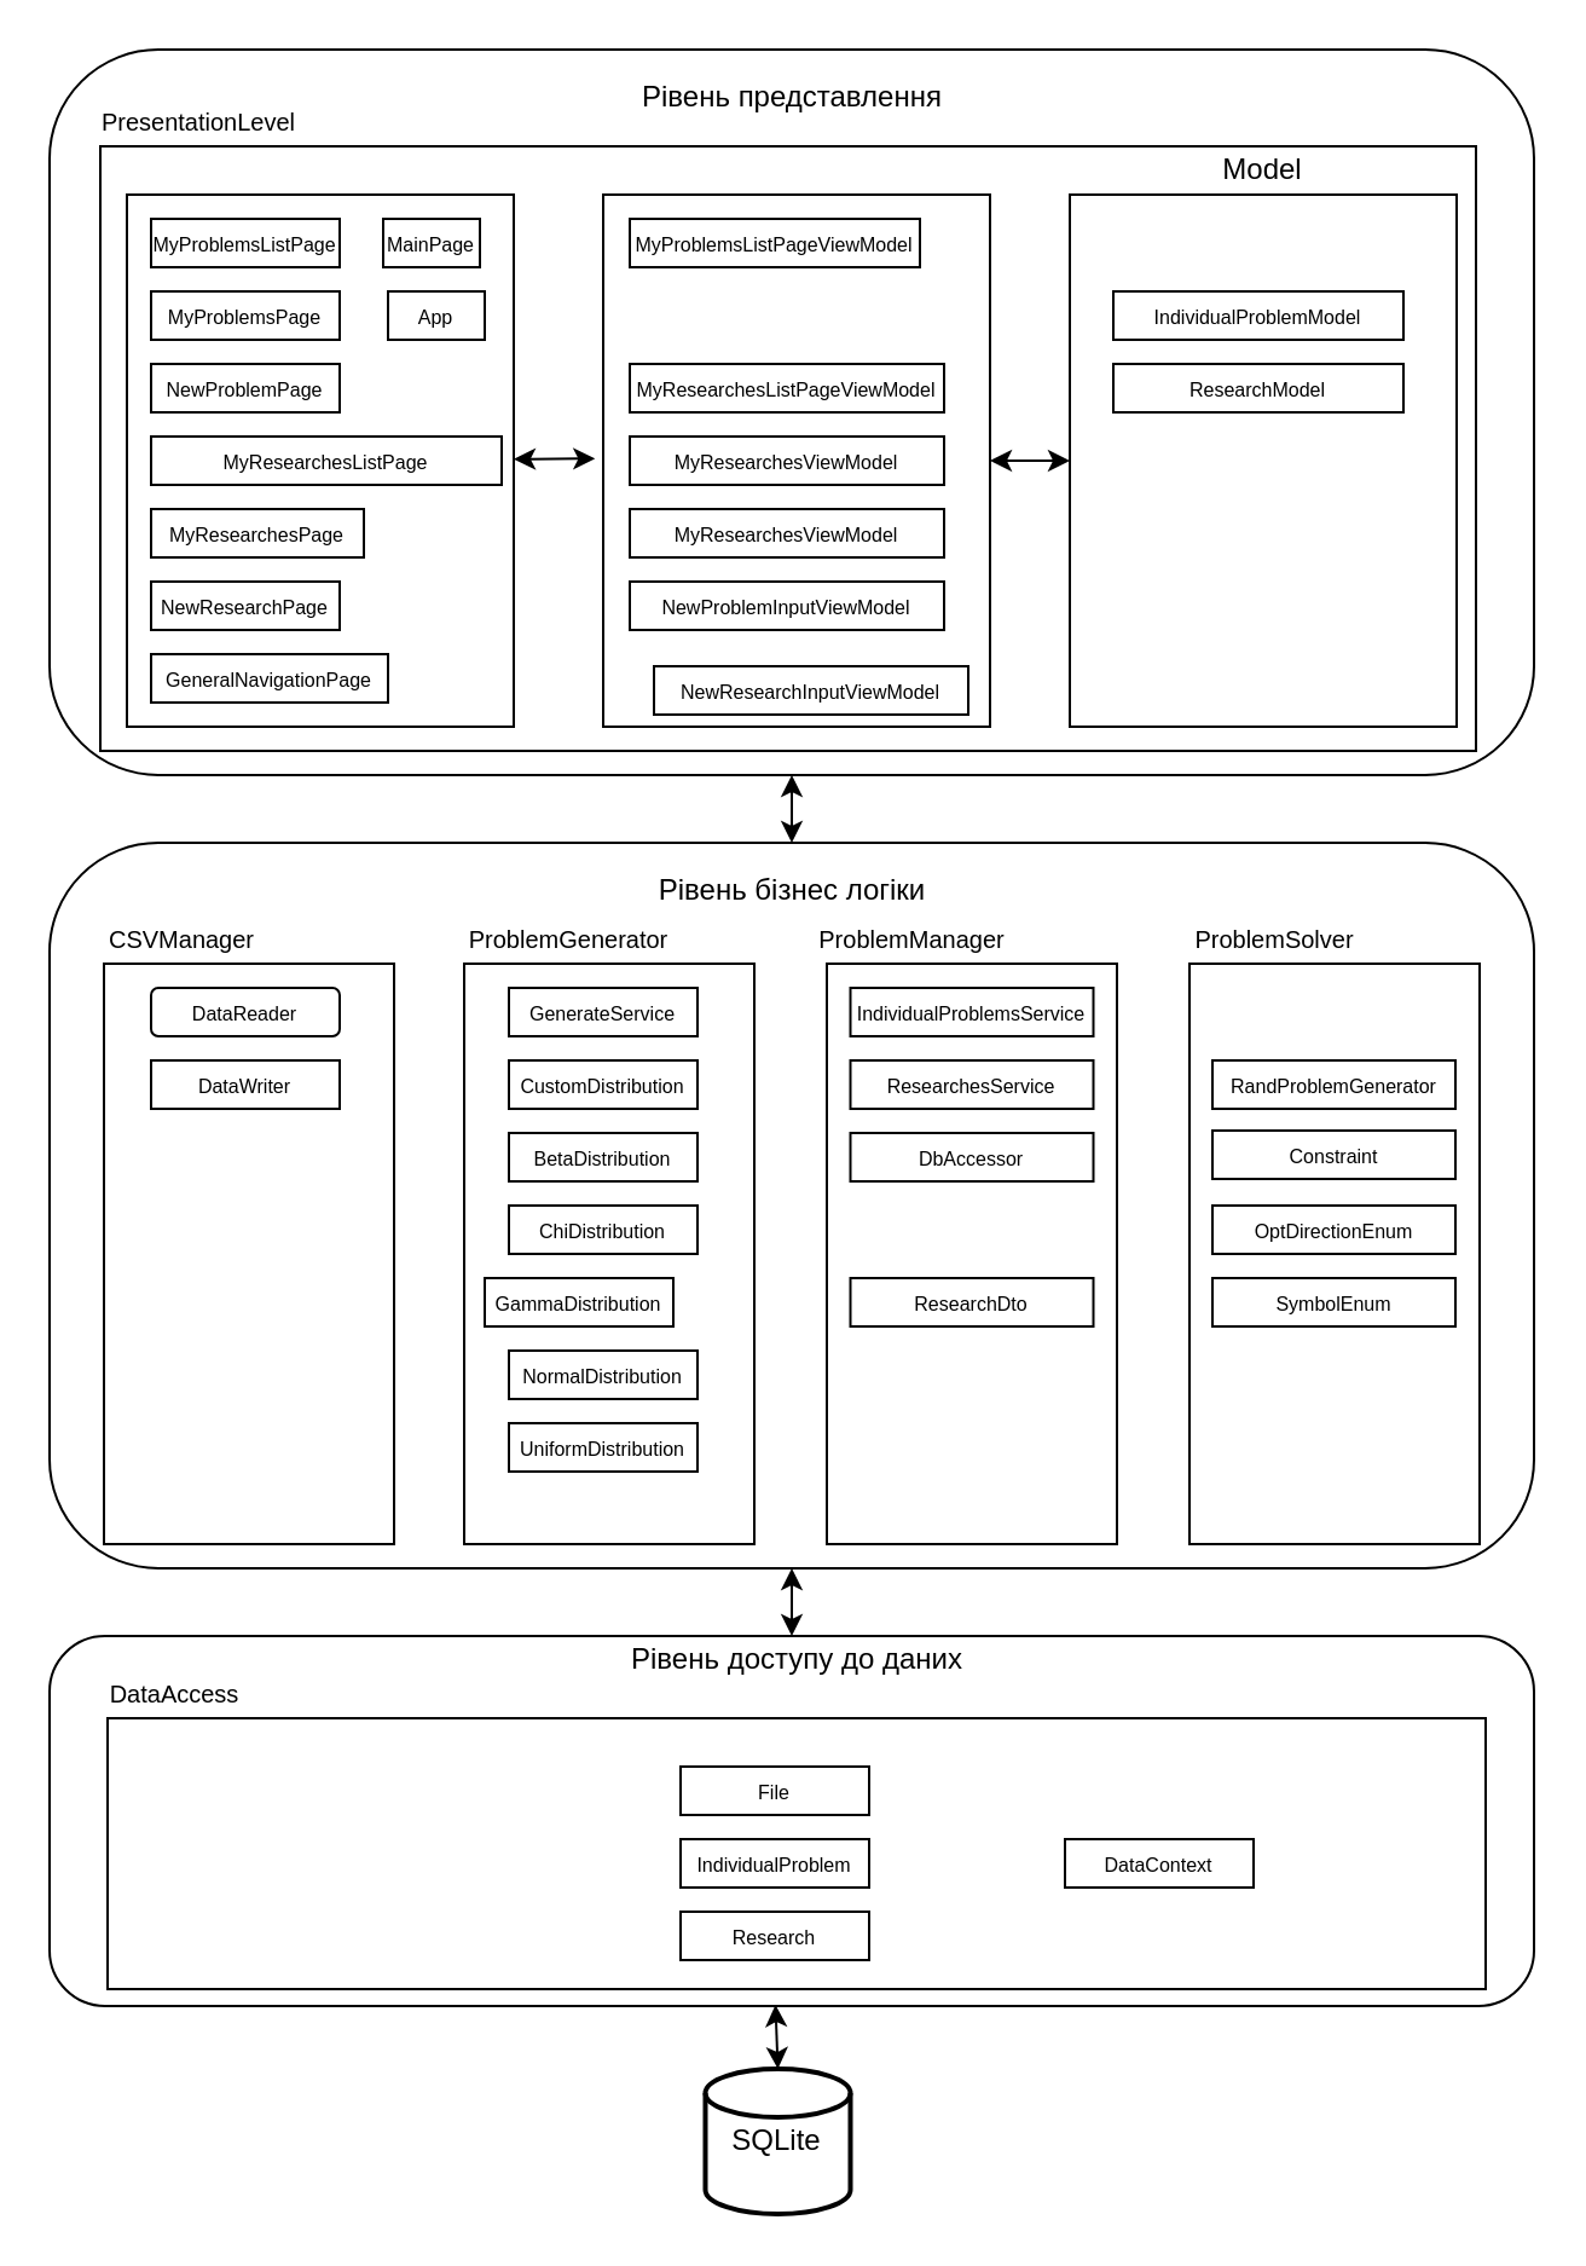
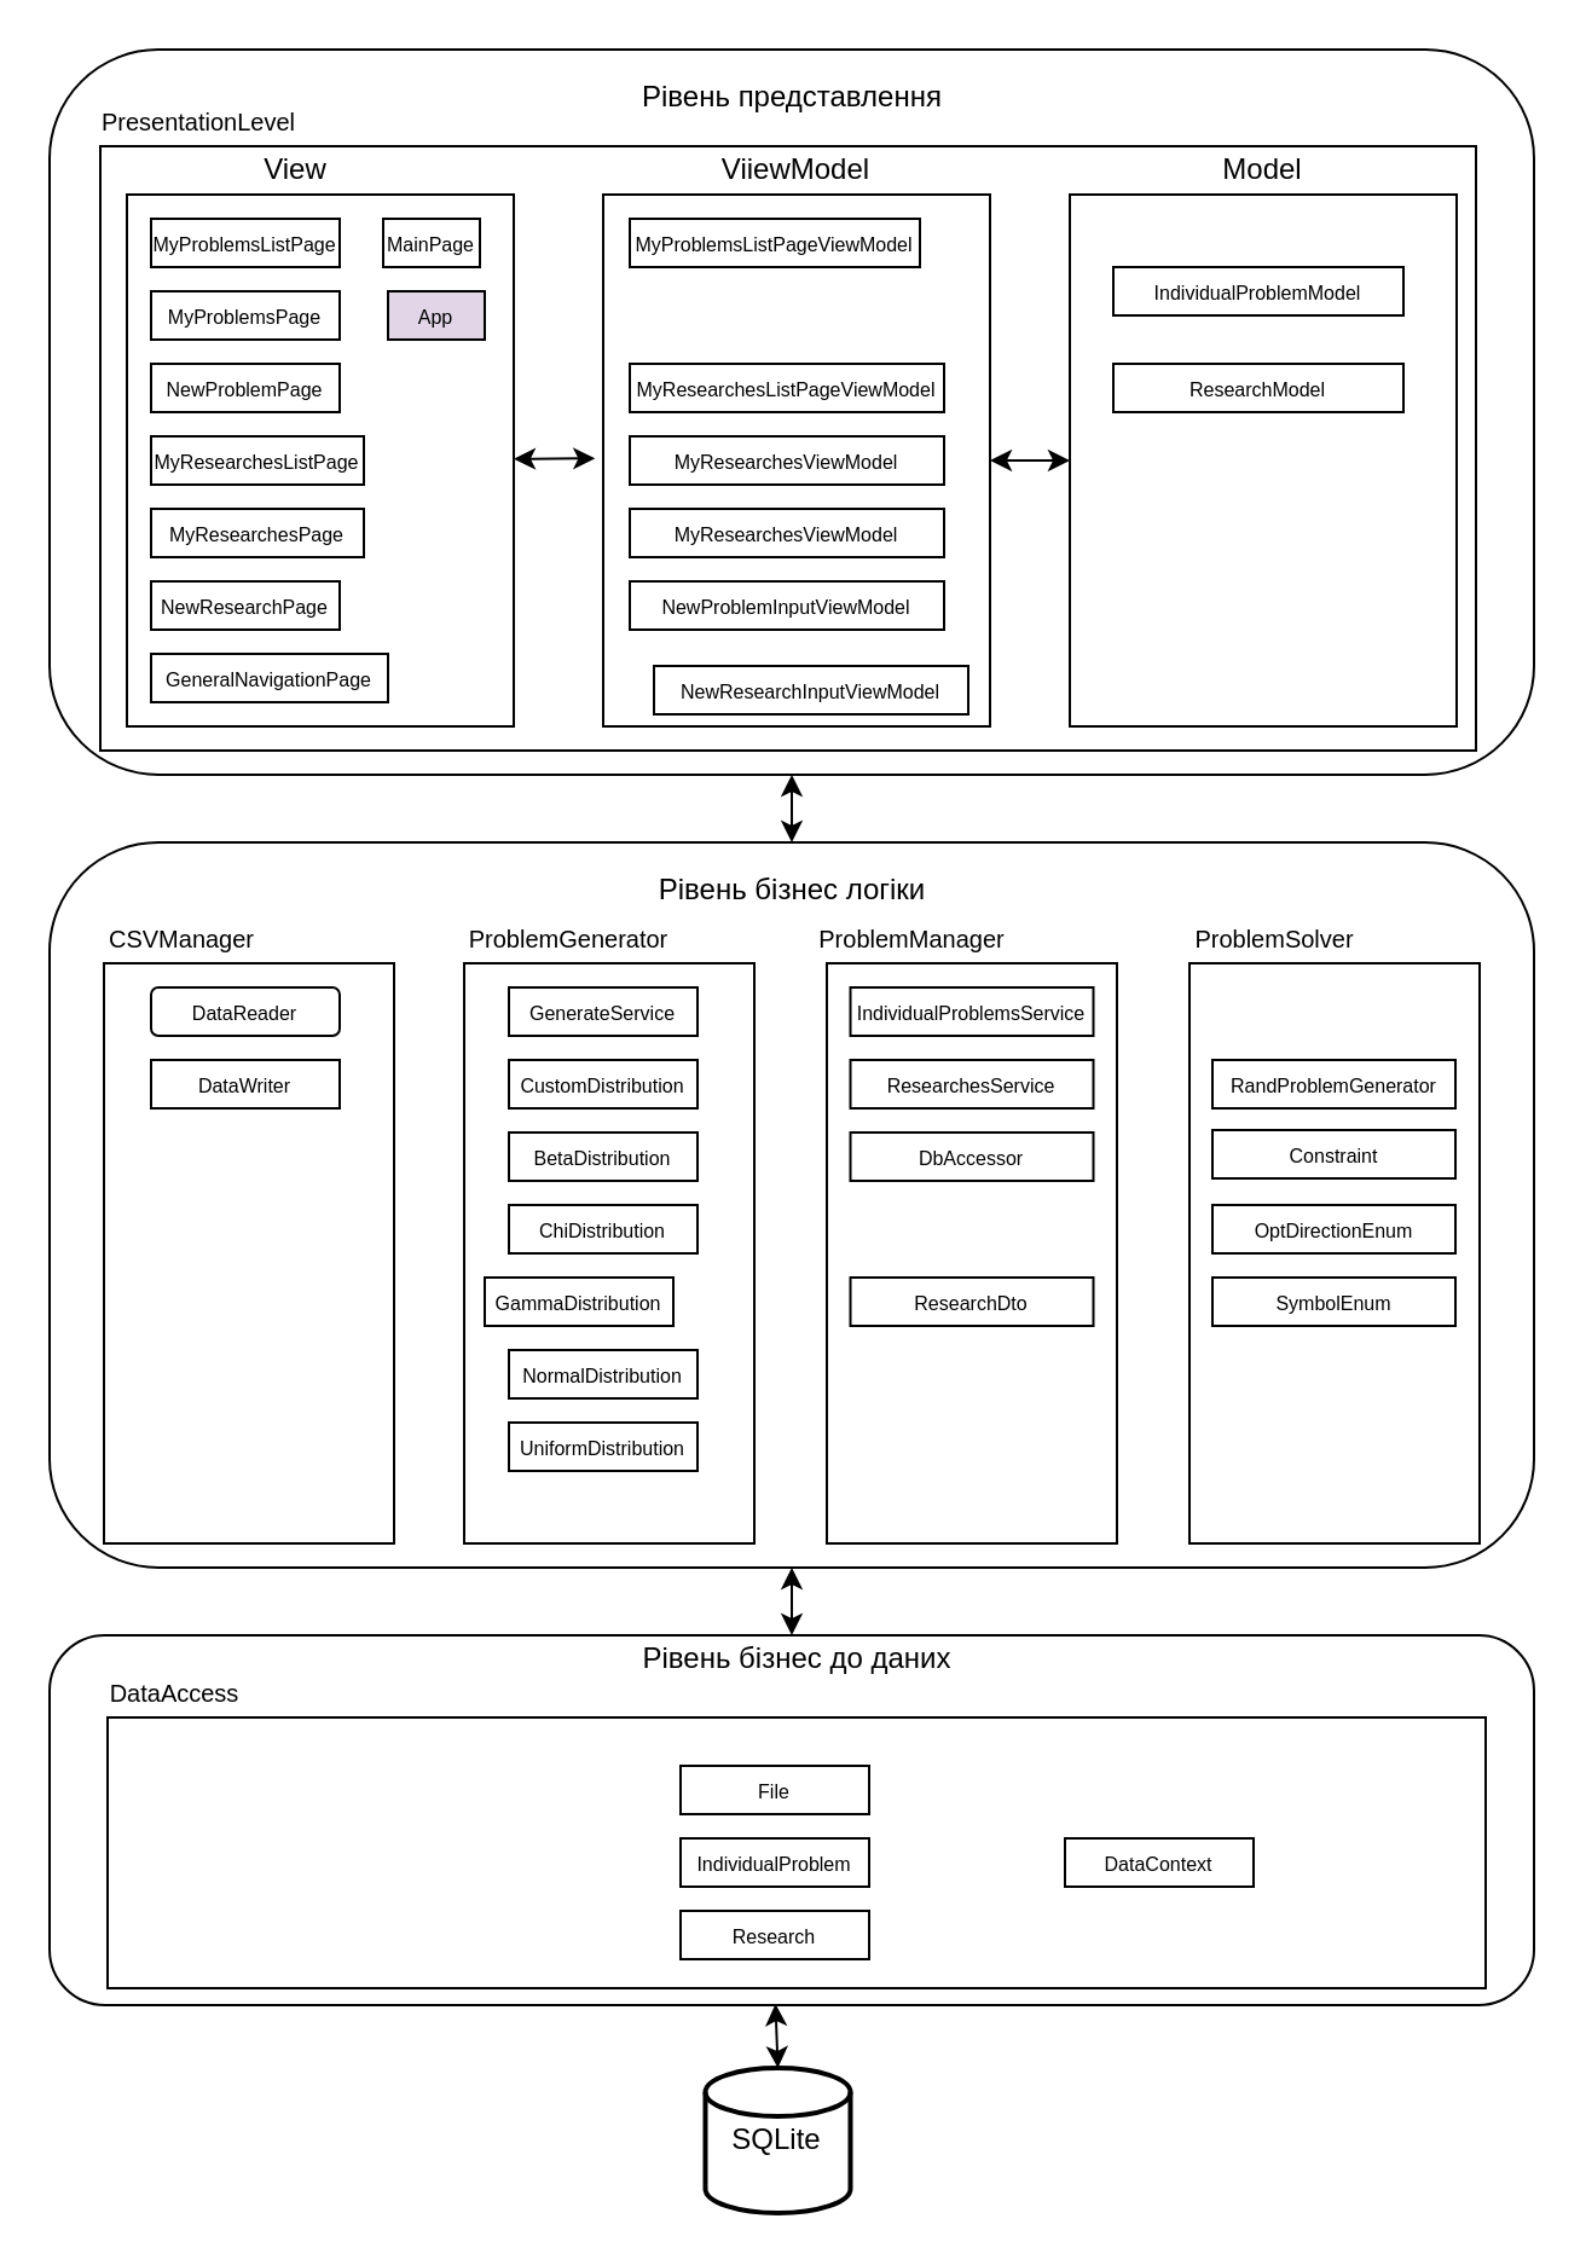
+ <mxCell id="8" value="View" style="text;html=1;strokeColor=none;fillColor=none;align=center;verticalAlign=middle;whiteSpace=wrap;rounded=0;" vertex="1" parent="1"><mxGeometry x="102" y="60" width="40" height="20" as="geometry" /></mxCell>
+ <mxCell id="9" value="ViiewModel" style="text;html=1;strokeColor=none;fillColor=none;align=center;verticalAlign=middle;whiteSpace=wrap;rounded=0;" vertex="1" parent="1"><mxGeometry x="309" y="60" width="40" height="20" as="geometry" /></mxCell>
- <mxCell id="19" value="&lt;font style=&quot;font-size: 8px&quot;&gt;App&lt;/font&gt;" style="rounded=0;whiteSpace=wrap;html=1;" vertex="1" parent="1"><mxGeometry x="160" y="120" width="40" height="20" as="geometry" /></mxCell>
+ <mxCell id="19" value="&lt;font style=&quot;font-size: 8px&quot;&gt;App&lt;/font&gt;" style="rounded=0;whiteSpace=wrap;html=1;fillColor=#e1d5e7;" vertex="1" parent="1"><mxGeometry x="160" y="120" width="40" height="20" as="geometry" /></mxCell>
- <mxCell id="26" value="&lt;font style=&quot;font-size: 8px&quot;&gt;IndividualProblemModel&lt;/font&gt;" style="rounded=0;whiteSpace=wrap;html=1;" vertex="1" parent="1"><mxGeometry x="460" y="120" width="120" height="20" as="geometry" /></mxCell>
+ <mxCell id="26" value="&lt;font style=&quot;font-size: 8px&quot;&gt;IndividualProblemModel&lt;/font&gt;" style="rounded=0;whiteSpace=wrap;html=1;" vertex="1" parent="1"><mxGeometry x="460" y="110" width="120" height="20" as="geometry" /></mxCell>
- <mxCell id="14" value="&lt;font style=&quot;font-size: 8px&quot;&gt;MyResearchesListPage&lt;/font&gt;" style="rounded=0;whiteSpace=wrap;html=1;" vertex="1" parent="1"><mxGeometry x="62" y="180" width="145" height="20" as="geometry" /></mxCell>
+ <mxCell id="14" value="&lt;font style=&quot;font-size: 8px&quot;&gt;MyResearchesListPage&lt;/font&gt;" style="rounded=0;whiteSpace=wrap;html=1;" vertex="1" parent="1"><mxGeometry x="62" y="180" width="88" height="20" as="geometry" /></mxCell>
- <mxCell id="40" value="Рівень доступу до даних" style="text;html=1;strokeColor=none;fillColor=none;align=center;verticalAlign=middle;whiteSpace=wrap;rounded=0;" vertex="1" parent="1"><mxGeometry x="257.5" y="676" width="143" height="20" as="geometry" /></mxCell>
+ <mxCell id="40" value="Рівень бізнес до даних" style="text;html=1;strokeColor=none;fillColor=none;align=center;verticalAlign=middle;whiteSpace=wrap;rounded=0;" vertex="1" parent="1"><mxGeometry x="257.5" y="676" width="143" height="20" as="geometry" /></mxCell>
